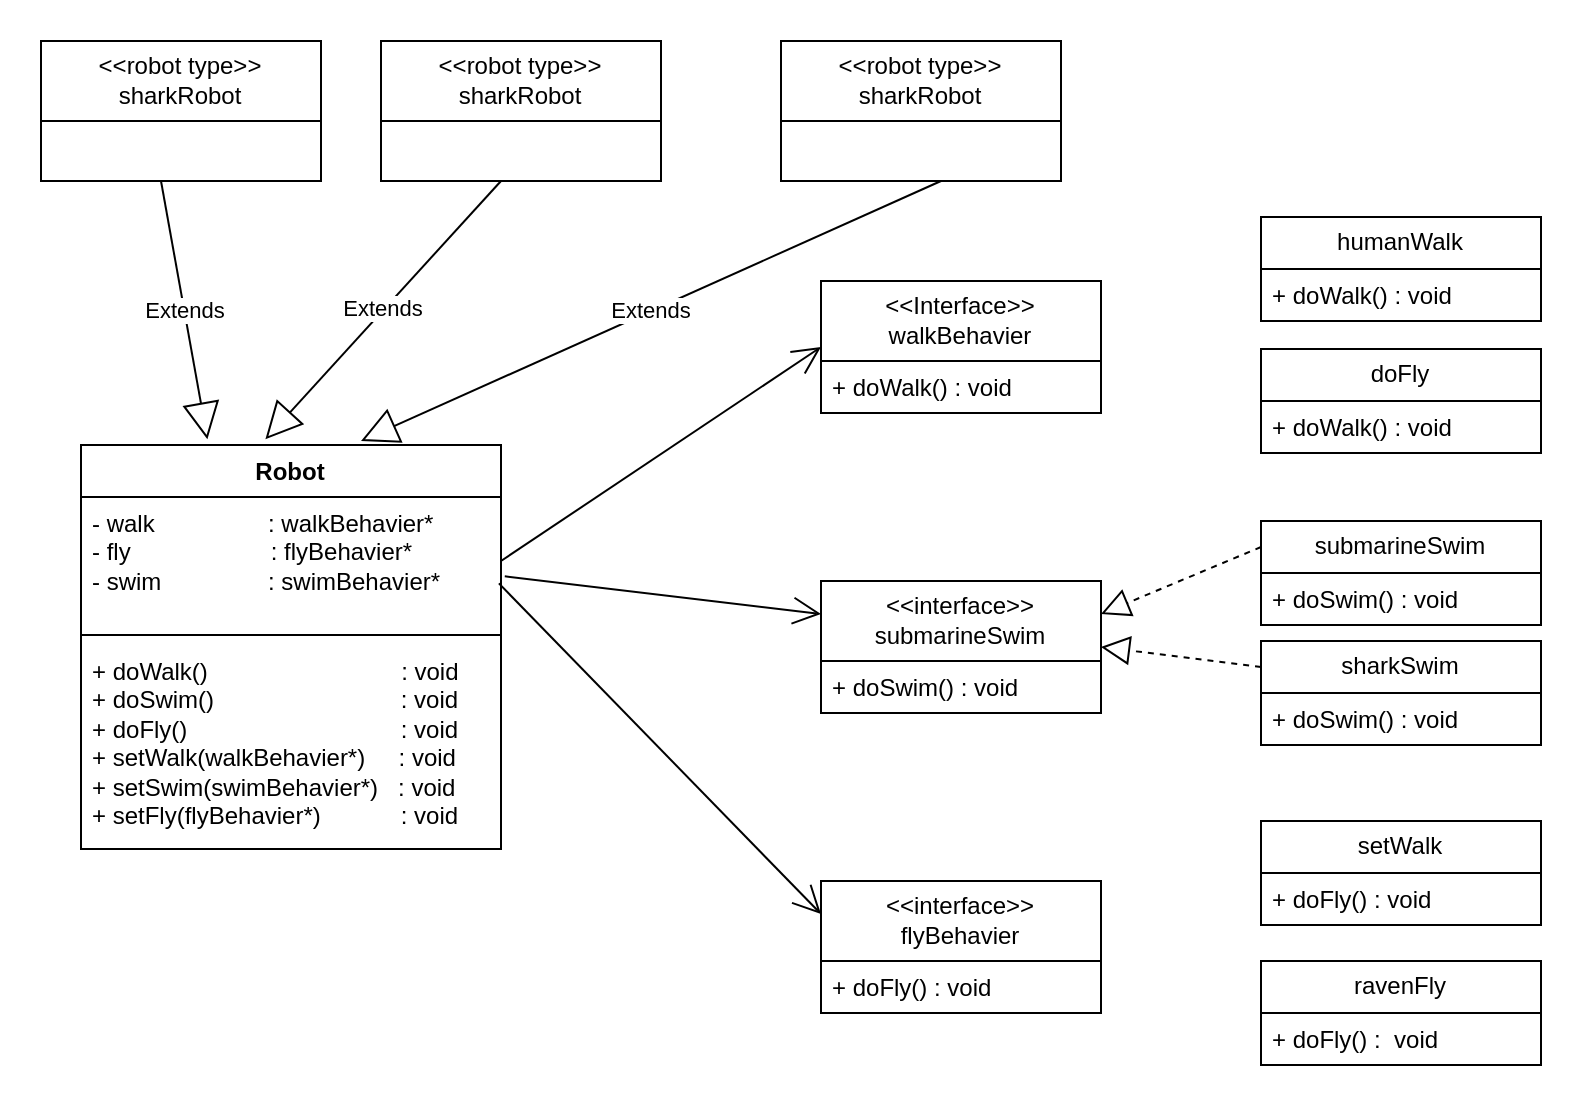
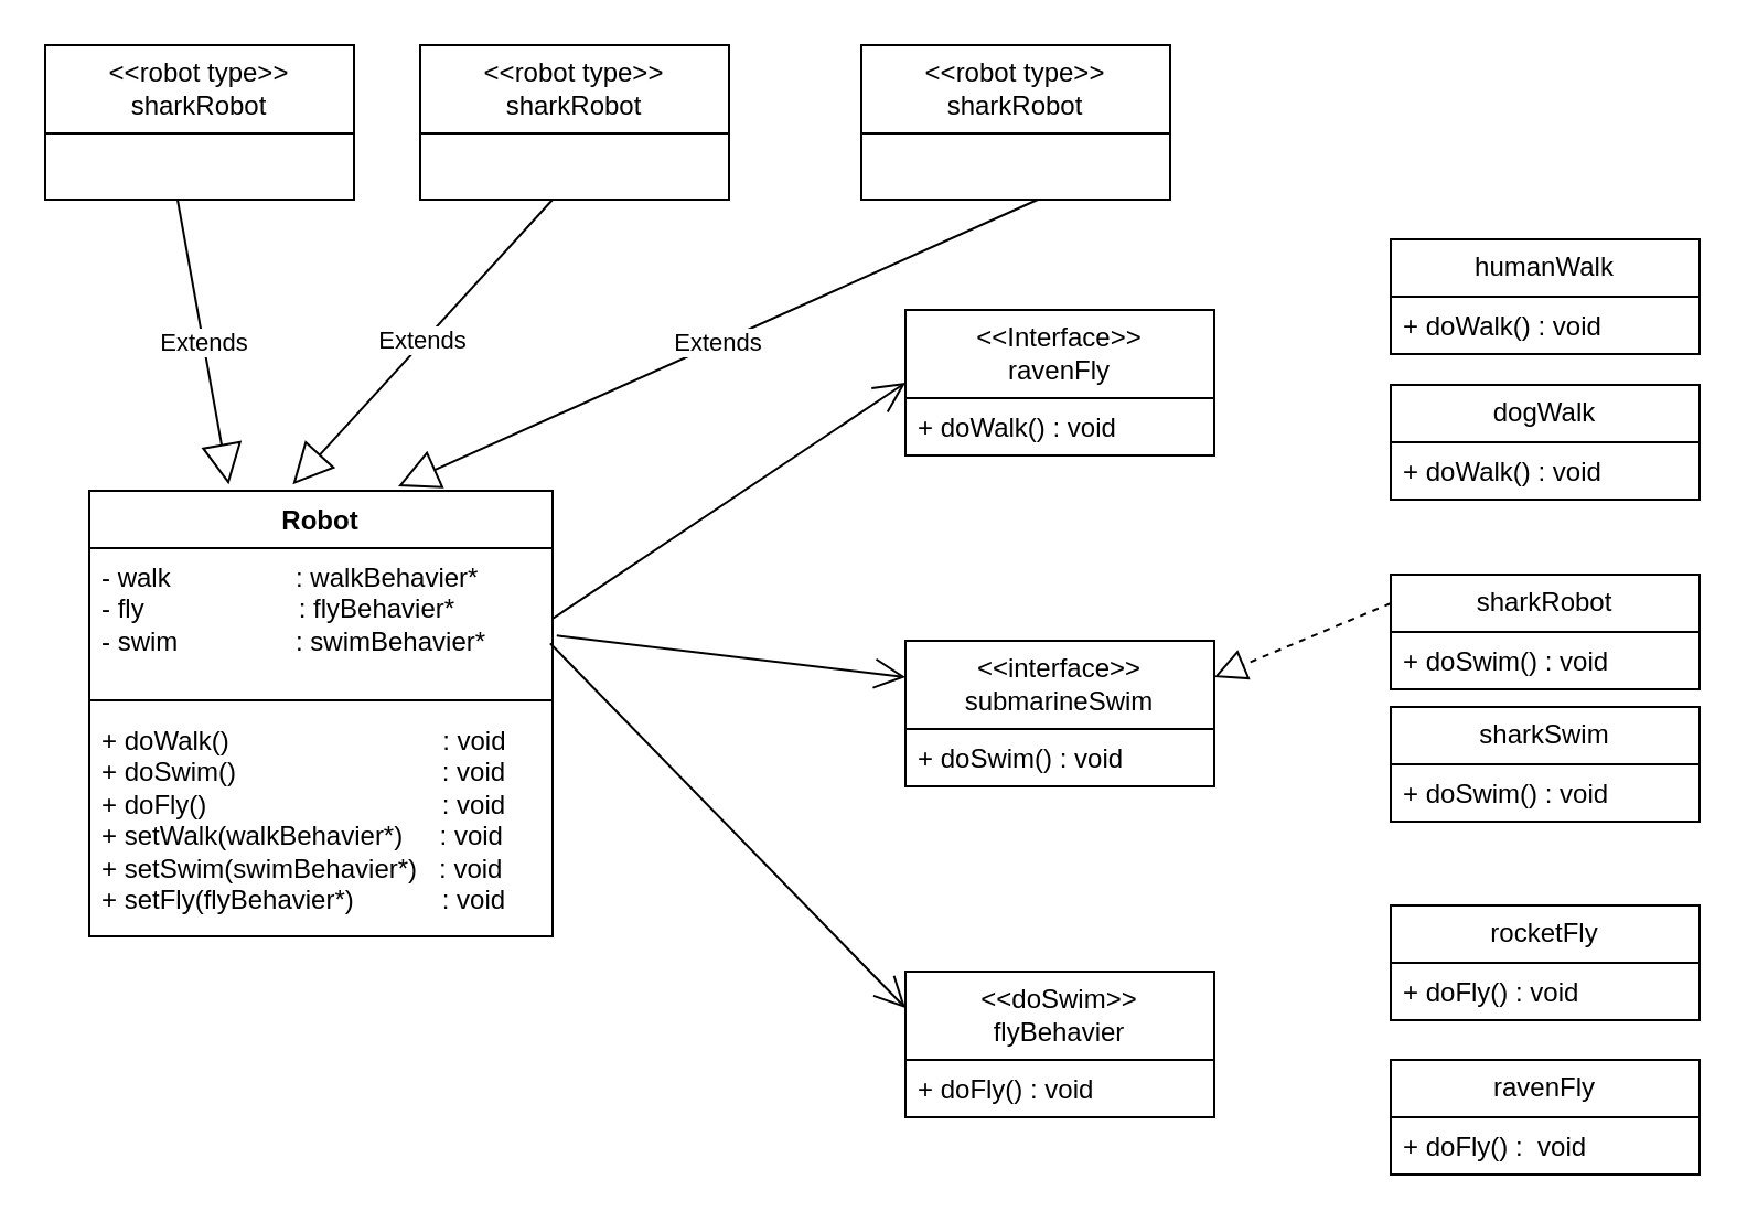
- <mxCell id="12" value="&amp;lt;&amp;lt;Interface&amp;gt;&amp;gt;&lt;br&gt;walkBehavier" style="swimlane;fontStyle=0;childLayout=stackLayout;horizontal=1;startSize=40;fillColor=none;horizontalStack=0;resizeParent=1;resizeParentMax=0;resizeLast=0;collapsible=1;marginBottom=0;whiteSpace=wrap;html=1;" vertex="1" parent="1"><mxGeometry x="410" y="140" width="140" height="66" as="geometry" /></mxCell>
+ <mxCell id="12" value="&amp;lt;&amp;lt;Interface&amp;gt;&amp;gt;&lt;br&gt;ravenFly" style="swimlane;fontStyle=0;childLayout=stackLayout;horizontal=1;startSize=40;fillColor=none;horizontalStack=0;resizeParent=1;resizeParentMax=0;resizeLast=0;collapsible=1;marginBottom=0;whiteSpace=wrap;html=1;" vertex="1" parent="1"><mxGeometry x="410" y="140" width="140" height="66" as="geometry" /></mxCell>
- <mxCell id="20" value="doFly" style="swimlane;fontStyle=0;childLayout=stackLayout;horizontal=1;startSize=26;fillColor=none;horizontalStack=0;resizeParent=1;resizeParentMax=0;resizeLast=0;collapsible=1;marginBottom=0;whiteSpace=wrap;html=1;" vertex="1" parent="1"><mxGeometry x="630" y="174" width="140" height="52" as="geometry" /></mxCell>
+ <mxCell id="20" value="dogWalk" style="swimlane;fontStyle=0;childLayout=stackLayout;horizontal=1;startSize=26;fillColor=none;horizontalStack=0;resizeParent=1;resizeParentMax=0;resizeLast=0;collapsible=1;marginBottom=0;whiteSpace=wrap;html=1;" vertex="1" parent="1"><mxGeometry x="630" y="174" width="140" height="52" as="geometry" /></mxCell>
- <mxCell id="24" value="submarineSwim" style="swimlane;fontStyle=0;childLayout=stackLayout;horizontal=1;startSize=26;fillColor=none;horizontalStack=0;resizeParent=1;resizeParentMax=0;resizeLast=0;collapsible=1;marginBottom=0;whiteSpace=wrap;html=1;" vertex="1" parent="1"><mxGeometry x="630" y="260" width="140" height="52" as="geometry" /></mxCell>
+ <mxCell id="24" value="sharkRobot" style="swimlane;fontStyle=0;childLayout=stackLayout;horizontal=1;startSize=26;fillColor=none;horizontalStack=0;resizeParent=1;resizeParentMax=0;resizeLast=0;collapsible=1;marginBottom=0;whiteSpace=wrap;html=1;" vertex="1" parent="1"><mxGeometry x="630" y="260" width="140" height="52" as="geometry" /></mxCell>
- <mxCell id="34" value="" style="endArrow=block;dashed=1;endFill=0;endSize=12;html=1;rounded=0;exitX=0;exitY=0.25;exitDx=0;exitDy=0;entryX=1;entryY=0.5;entryDx=0;entryDy=0;" edge="1" parent="1" source="26" target="16"><mxGeometry width="160" relative="1" as="geometry"><mxPoint x="280" y="250" as="sourcePoint" /><mxPoint x="440" y="250" as="targetPoint" /></mxGeometry></mxCell>
- <mxCell id="22" value="setWalk" style="swimlane;fontStyle=0;childLayout=stackLayout;horizontal=1;startSize=26;fillColor=none;horizontalStack=0;resizeParent=1;resizeParentMax=0;resizeLast=0;collapsible=1;marginBottom=0;whiteSpace=wrap;html=1;" vertex="1" parent="1"><mxGeometry x="630" y="410" width="140" height="52" as="geometry" /></mxCell>
+ <mxCell id="22" value="rocketFly" style="swimlane;fontStyle=0;childLayout=stackLayout;horizontal=1;startSize=26;fillColor=none;horizontalStack=0;resizeParent=1;resizeParentMax=0;resizeLast=0;collapsible=1;marginBottom=0;whiteSpace=wrap;html=1;" vertex="1" parent="1"><mxGeometry x="630" y="410" width="140" height="52" as="geometry" /></mxCell>
- <mxCell id="14" value="&amp;lt;&amp;lt;interface&amp;gt;&amp;gt;&lt;br&gt;flyBehavier" style="swimlane;fontStyle=0;childLayout=stackLayout;horizontal=1;startSize=40;fillColor=none;horizontalStack=0;resizeParent=1;resizeParentMax=0;resizeLast=0;collapsible=1;marginBottom=0;whiteSpace=wrap;html=1;" vertex="1" parent="1"><mxGeometry x="410" y="440" width="140" height="66" as="geometry" /></mxCell>
+ <mxCell id="14" value="&amp;lt;&amp;lt;doSwim&amp;gt;&amp;gt;&lt;br&gt;flyBehavier" style="swimlane;fontStyle=0;childLayout=stackLayout;horizontal=1;startSize=40;fillColor=none;horizontalStack=0;resizeParent=1;resizeParentMax=0;resizeLast=0;collapsible=1;marginBottom=0;whiteSpace=wrap;html=1;" vertex="1" parent="1"><mxGeometry x="410" y="440" width="140" height="66" as="geometry" /></mxCell>
